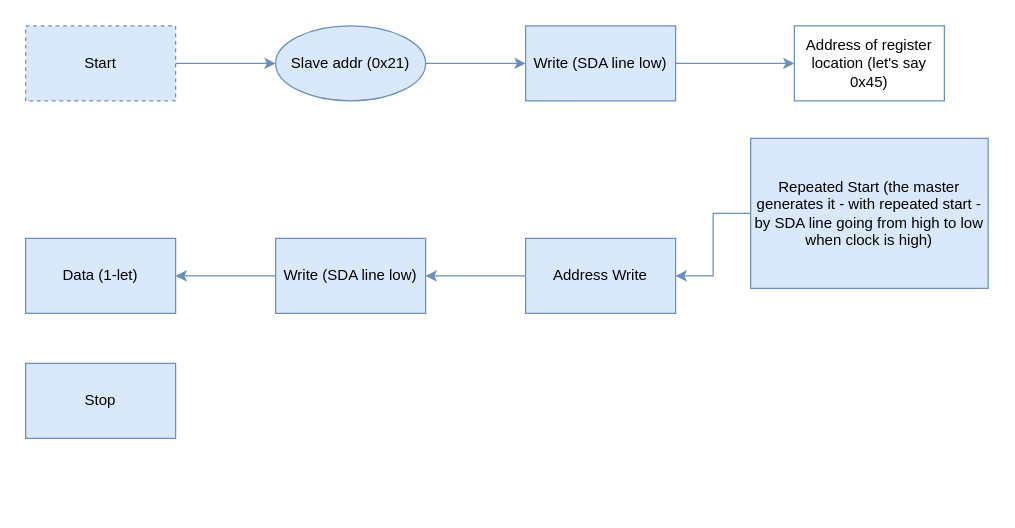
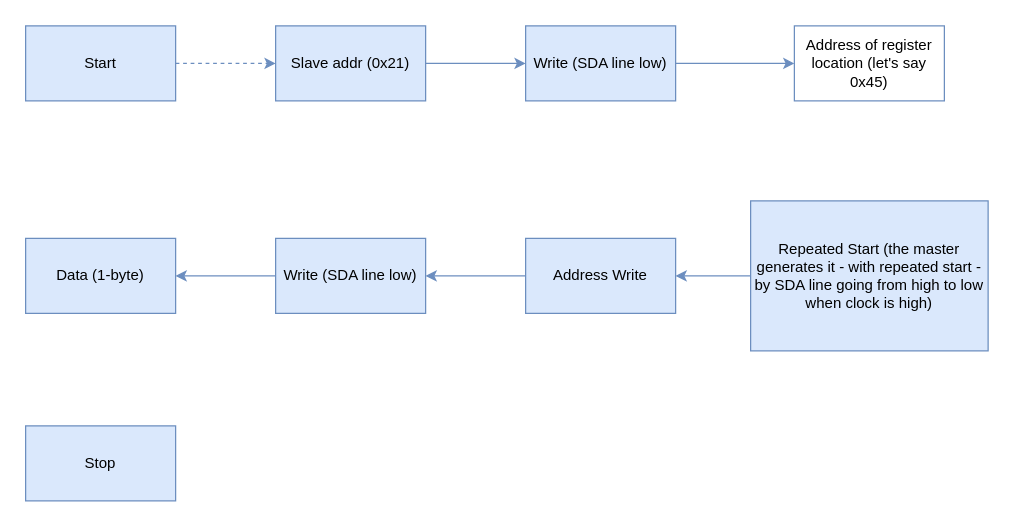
- <mxCell id="3" value="Start" style="rounded=0;whiteSpace=wrap;html=1;fillColor=#dae8fc;strokeColor=#6c8ebf;dashed=1;" vertex="1" parent="1"><mxGeometry x="20" y="20" width="120" height="60" as="geometry" /></mxCell>
+ <mxCell id="3" value="Start" style="rounded=0;whiteSpace=wrap;html=1;fillColor=#dae8fc;strokeColor=#6c8ebf;" vertex="1" parent="1"><mxGeometry x="20" y="20" width="120" height="60" as="geometry" /></mxCell>
- <mxCell id="2" value="" style="edgeStyle=orthogonalEdgeStyle;rounded=0;orthogonalLoop=1;jettySize=auto;html=1;fillColor=#dae8fc;strokeColor=#6c8ebf;" edge="1" parent="1" source="3" target="5"><mxGeometry relative="1" as="geometry" /></mxCell>
+ <mxCell id="2" value="" style="edgeStyle=orthogonalEdgeStyle;rounded=0;orthogonalLoop=1;jettySize=auto;html=1;fillColor=#dae8fc;strokeColor=#6c8ebf;dashed=1;" edge="1" parent="1" source="3" target="5"><mxGeometry relative="1" as="geometry" /></mxCell>
- <mxCell id="5" value="Slave addr (0x21)" style="ellipse;whiteSpace=wrap;html=1;fillColor=#dae8fc;strokeColor=#6c8ebf;" vertex="1" parent="1"><mxGeometry x="220" y="20" width="120" height="60" as="geometry" /></mxCell>
+ <mxCell id="5" value="Slave addr (0x21)" style="rounded=0;whiteSpace=wrap;html=1;fillColor=#dae8fc;strokeColor=#6c8ebf;" vertex="1" parent="1"><mxGeometry x="220" y="20" width="120" height="60" as="geometry" /></mxCell>
- <mxCell id="10" value="Repeated Start (the master generates it - with repeated start - by SDA line going from high to low when clock is high)" style="rounded=0;whiteSpace=wrap;html=1;fillColor=#dae8fc;strokeColor=#6c8ebf;" vertex="1" parent="1"><mxGeometry x="600" y="110" width="190" height="120" as="geometry" /></mxCell>
+ <mxCell id="10" value="Repeated Start (the master generates it - with repeated start - by SDA line going from high to low when clock is high)" style="rounded=0;whiteSpace=wrap;html=1;fillColor=#dae8fc;strokeColor=#6c8ebf;" vertex="1" parent="1"><mxGeometry x="600" y="160" width="190" height="120" as="geometry" /></mxCell>
- <mxCell id="15" value="Data (1-let)" style="rounded=0;whiteSpace=wrap;html=1;fillColor=#dae8fc;strokeColor=#6c8ebf;" vertex="1" parent="1"><mxGeometry x="20" y="190" width="120" height="60" as="geometry" /></mxCell>
+ <mxCell id="15" value="Data (1-byte)" style="rounded=0;whiteSpace=wrap;html=1;fillColor=#dae8fc;strokeColor=#6c8ebf;" vertex="1" parent="1"><mxGeometry x="20" y="190" width="120" height="60" as="geometry" /></mxCell>
- <mxCell id="16" value="Stop" style="rounded=0;whiteSpace=wrap;html=1;fillColor=#dae8fc;strokeColor=#6c8ebf;" vertex="1" parent="1"><mxGeometry x="20" y="290" width="120" height="60" as="geometry" /></mxCell>
+ <mxCell id="16" value="Stop" style="rounded=0;whiteSpace=wrap;html=1;fillColor=#dae8fc;strokeColor=#6c8ebf;" vertex="1" parent="1"><mxGeometry x="20" y="340" width="120" height="60" as="geometry" /></mxCell>
